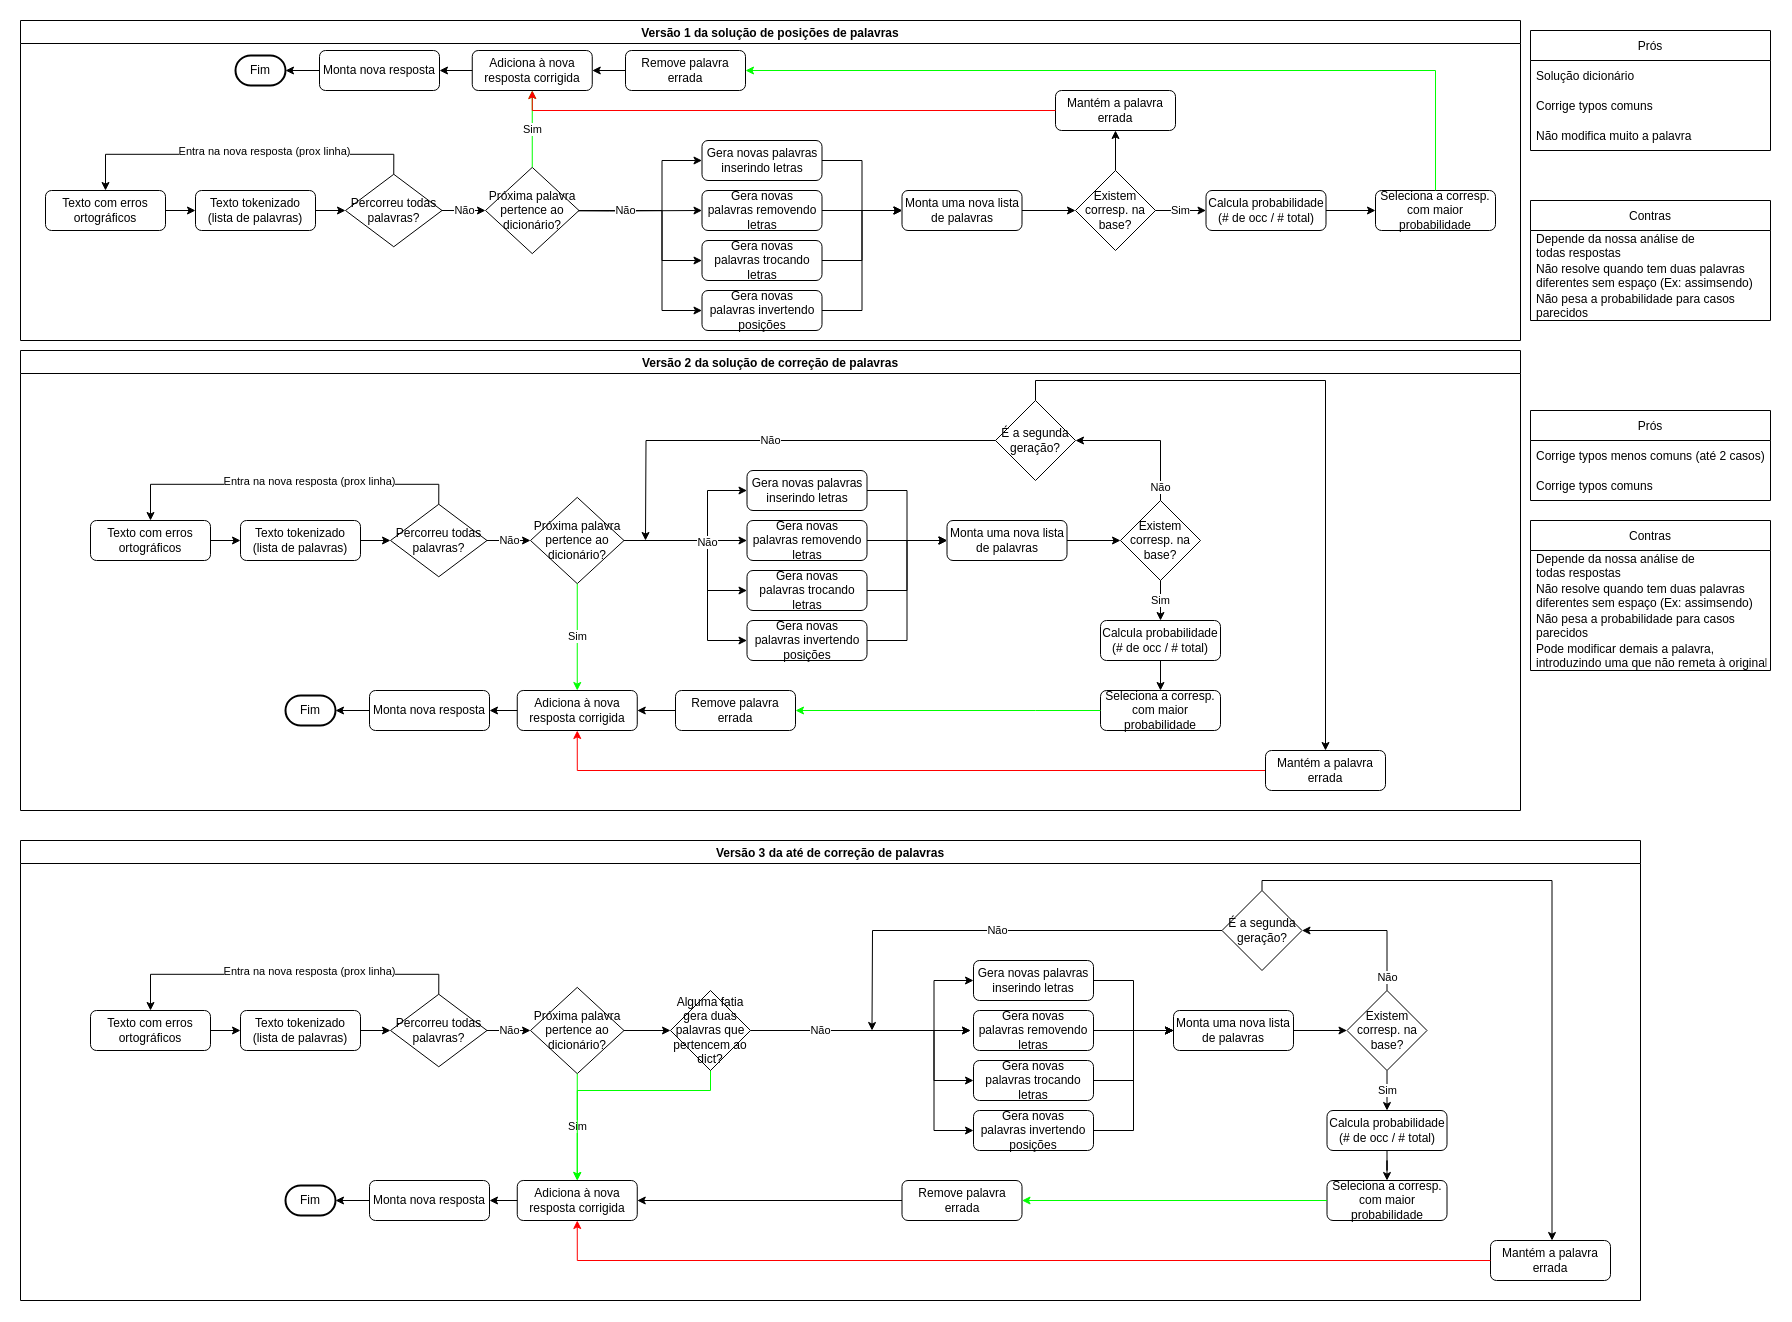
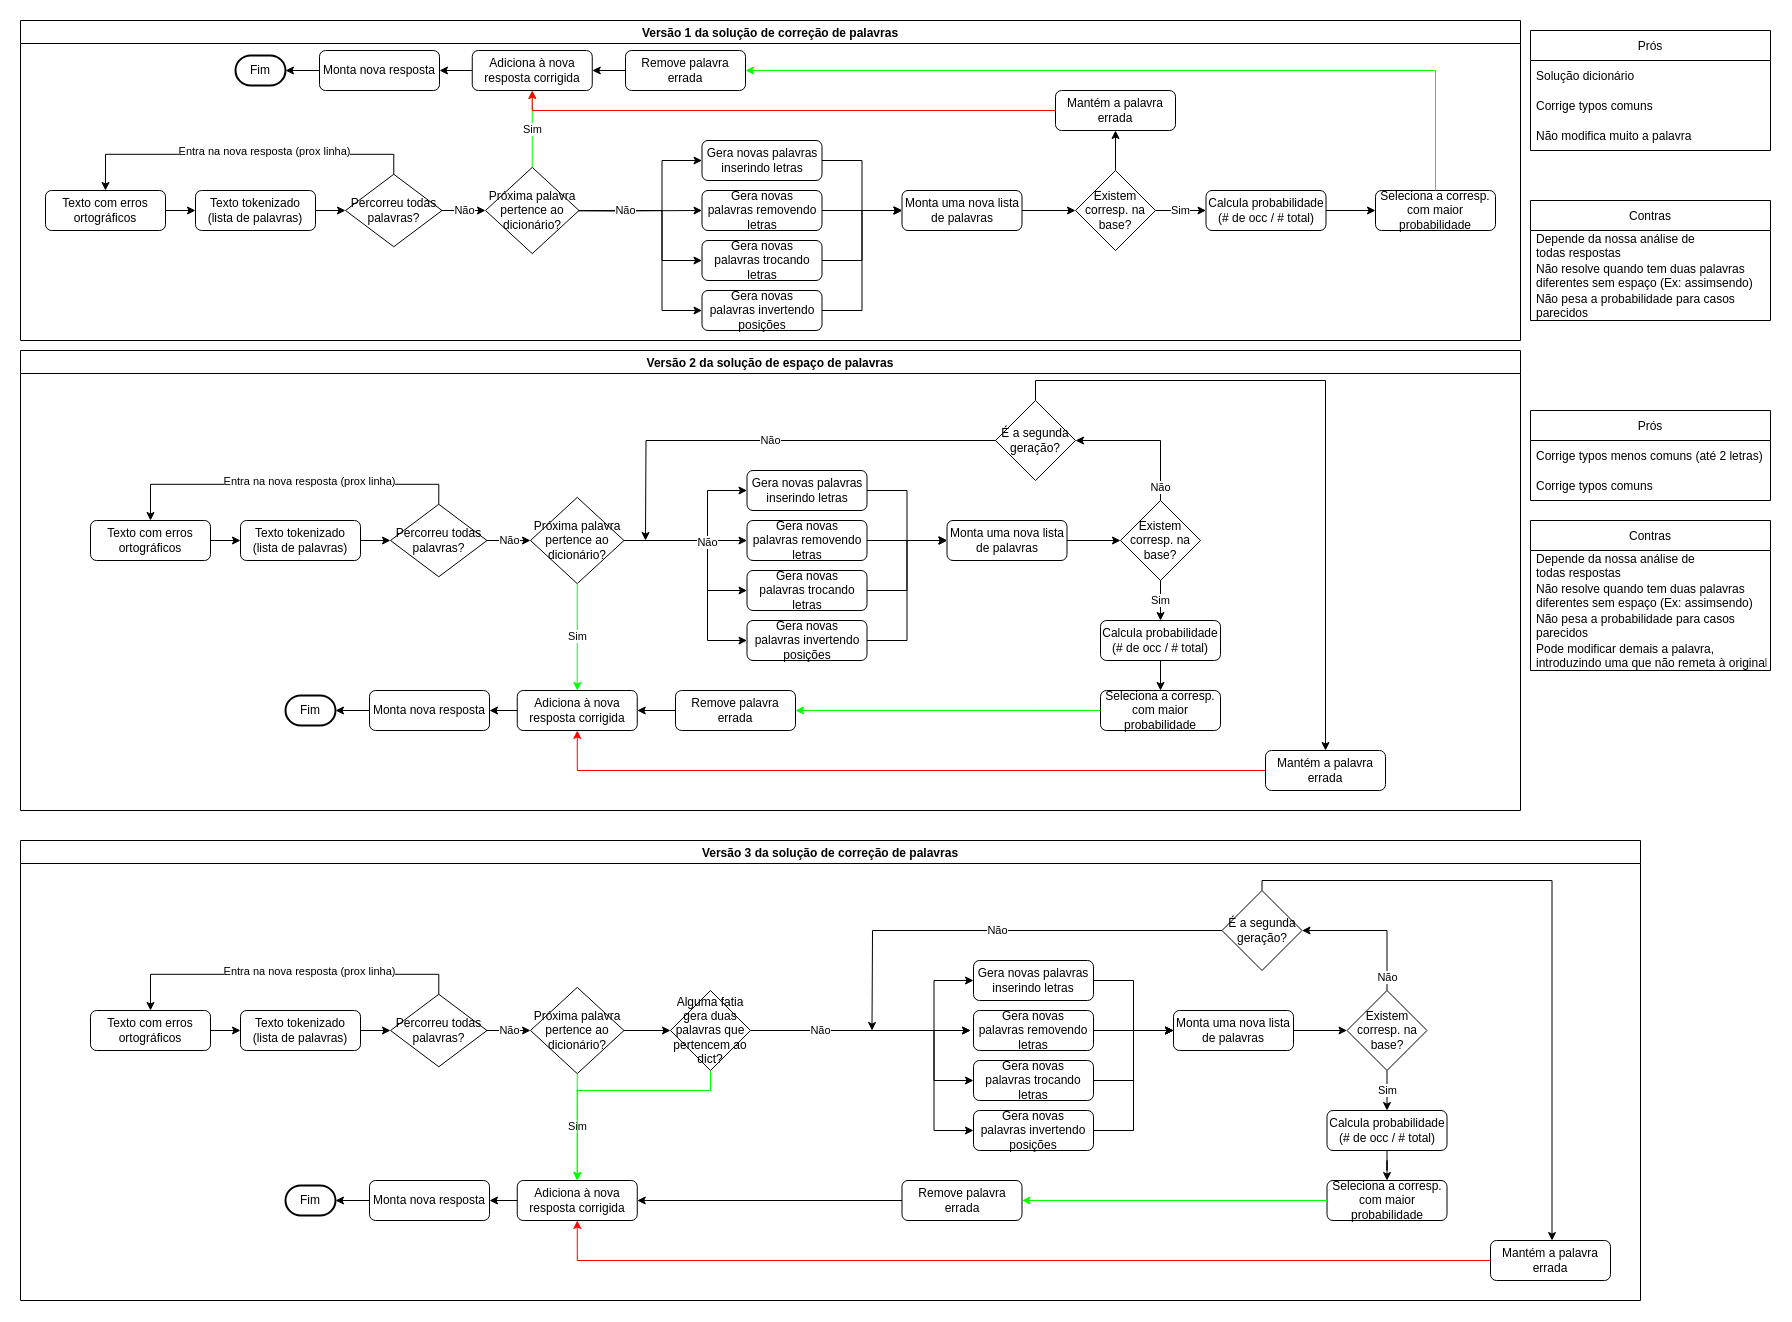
- <mxCell id="2" value="Versão 1 da solução de posições de palavras" style="swimlane;startSize=23;" vertex="1" parent="1"><mxGeometry x="20" y="20" width="1500" height="320" as="geometry"><mxRectangle x="190" y="20" width="90" height="23" as="alternateBounds" /></mxGeometry></mxCell>
+ <mxCell id="2" value="Versão 1 da solução de correção de palavras" style="swimlane;startSize=23;" vertex="1" parent="1"><mxGeometry x="20" y="20" width="1500" height="320" as="geometry"><mxRectangle x="190" y="20" width="90" height="23" as="alternateBounds" /></mxGeometry></mxCell>
- <mxCell id="43" value="Versão 2 da solução de correção de palavras" style="swimlane;startSize=23;" vertex="1" parent="1"><mxGeometry x="20" y="350" width="1500" height="460" as="geometry"><mxRectangle x="110" y="350" width="90" height="23" as="alternateBounds" /></mxGeometry></mxCell>
+ <mxCell id="43" value="Versão 2 da solução de espaço de palavras" style="swimlane;startSize=23;" vertex="1" parent="1"><mxGeometry x="20" y="350" width="1500" height="460" as="geometry"><mxRectangle x="110" y="350" width="90" height="23" as="alternateBounds" /></mxGeometry></mxCell>
- <mxCell id="96" value="Corrige typos menos comuns (até 2 casos)" style="text;strokeColor=none;fillColor=none;align=left;verticalAlign=middle;spacingLeft=4;spacingRight=4;overflow=hidden;points=[[0,0.5],[1,0.5]];portConstraint=eastwest;rotatable=0;" vertex="1" parent="95"><mxGeometry y="30" width="240" height="30" as="geometry" /></mxCell>
+ <mxCell id="96" value="Corrige typos menos comuns (até 2 letras)" style="text;strokeColor=none;fillColor=none;align=left;verticalAlign=middle;spacingLeft=4;spacingRight=4;overflow=hidden;points=[[0,0.5],[1,0.5]];portConstraint=eastwest;rotatable=0;" vertex="1" parent="95"><mxGeometry y="30" width="240" height="30" as="geometry" /></mxCell>
- <mxCell id="104" value="Versão 3 da até de correção de palavras" style="swimlane;startSize=23;" vertex="1" parent="1"><mxGeometry x="20" y="840" width="1620" height="460" as="geometry"><mxRectangle x="110" y="350" width="90" height="23" as="alternateBounds" /></mxGeometry></mxCell>
+ <mxCell id="104" value="Versão 3 da solução de correção de palavras" style="swimlane;startSize=23;" vertex="1" parent="1"><mxGeometry x="20" y="840" width="1620" height="460" as="geometry"><mxRectangle x="110" y="350" width="90" height="23" as="alternateBounds" /></mxGeometry></mxCell>
